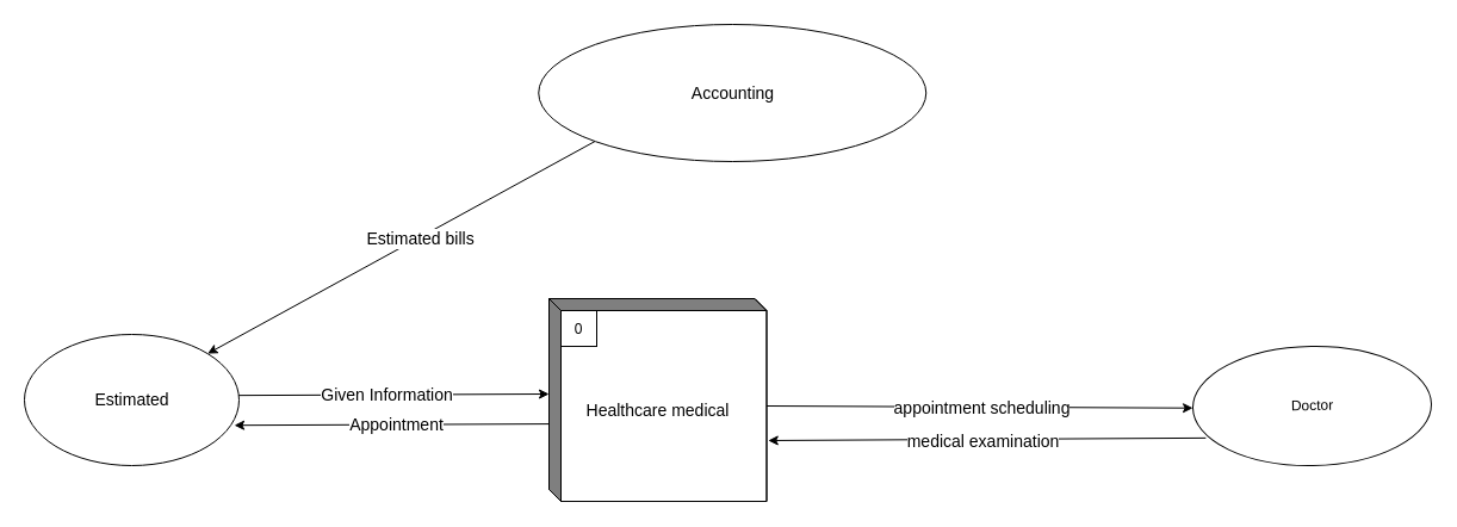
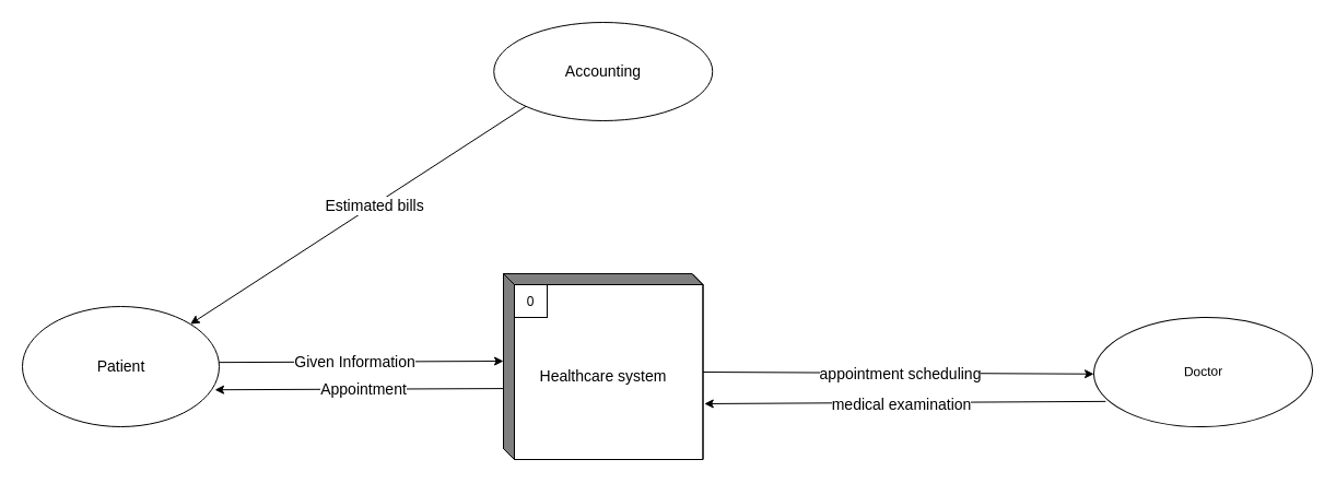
- <mxCell id="5" value="&lt;font style=&quot;font-size: 14px;&quot;&gt;Accounting&lt;/font&gt;" style="shape=ellipse;html=1;dashed=0;whitespace=wrap;perimeter=ellipsePerimeter;rounded=0;strokeColor=default;fillColor=default;gradientColor=none;" parent="1" vertex="1"><mxGeometry x="451.25" y="20" width="325" height="115" as="geometry" /></mxCell>
+ <mxCell id="5" value="&lt;font style=&quot;font-size: 14px;&quot;&gt;Accounting&lt;/font&gt;" style="shape=ellipse;html=1;dashed=0;whitespace=wrap;perimeter=ellipsePerimeter;rounded=0;strokeColor=default;fillColor=default;gradientColor=none;" parent="1" vertex="1"><mxGeometry x="451.25" y="20" width="200" height="90" as="geometry" /></mxCell>
- <mxCell id="8" value="&lt;font style=&quot;font-size: 14px;&quot;&gt;Estimated&lt;/font&gt;" style="shape=ellipse;html=1;dashed=0;whitespace=wrap;perimeter=ellipsePerimeter;rounded=0;strokeColor=default;fillColor=default;gradientColor=none;" parent="1" vertex="1"><mxGeometry y="280" width="180" height="110" as="geometry" x="20" /></mxCell>
+ <mxCell id="8" value="&lt;font style=&quot;font-size: 14px;&quot;&gt;Patient&lt;/font&gt;" style="shape=ellipse;html=1;dashed=0;whitespace=wrap;perimeter=ellipsePerimeter;rounded=0;strokeColor=default;fillColor=default;gradientColor=none;" parent="1" vertex="1"><mxGeometry y="280" width="180" height="110" as="geometry" x="20" /></mxCell>
- <mxCell id="10" value="&lt;font style=&quot;font-size: 14px;&quot;&gt;&lt;br&gt;Healthcare medical&lt;/font&gt;" style="html=1;dashed=0;whitespace=wrap;shape=mxgraph.dfd.externalEntity" parent="1" vertex="1"><mxGeometry x="460" y="250" width="182.5" height="170" as="geometry" /></mxCell>
+ <mxCell id="10" value="&lt;font style=&quot;font-size: 14px;&quot;&gt;&lt;br&gt;Healthcare system&lt;/font&gt;" style="html=1;dashed=0;whitespace=wrap;shape=mxgraph.dfd.externalEntity" parent="1" vertex="1"><mxGeometry x="460" y="250" width="182.5" height="170" as="geometry" /></mxCell>
